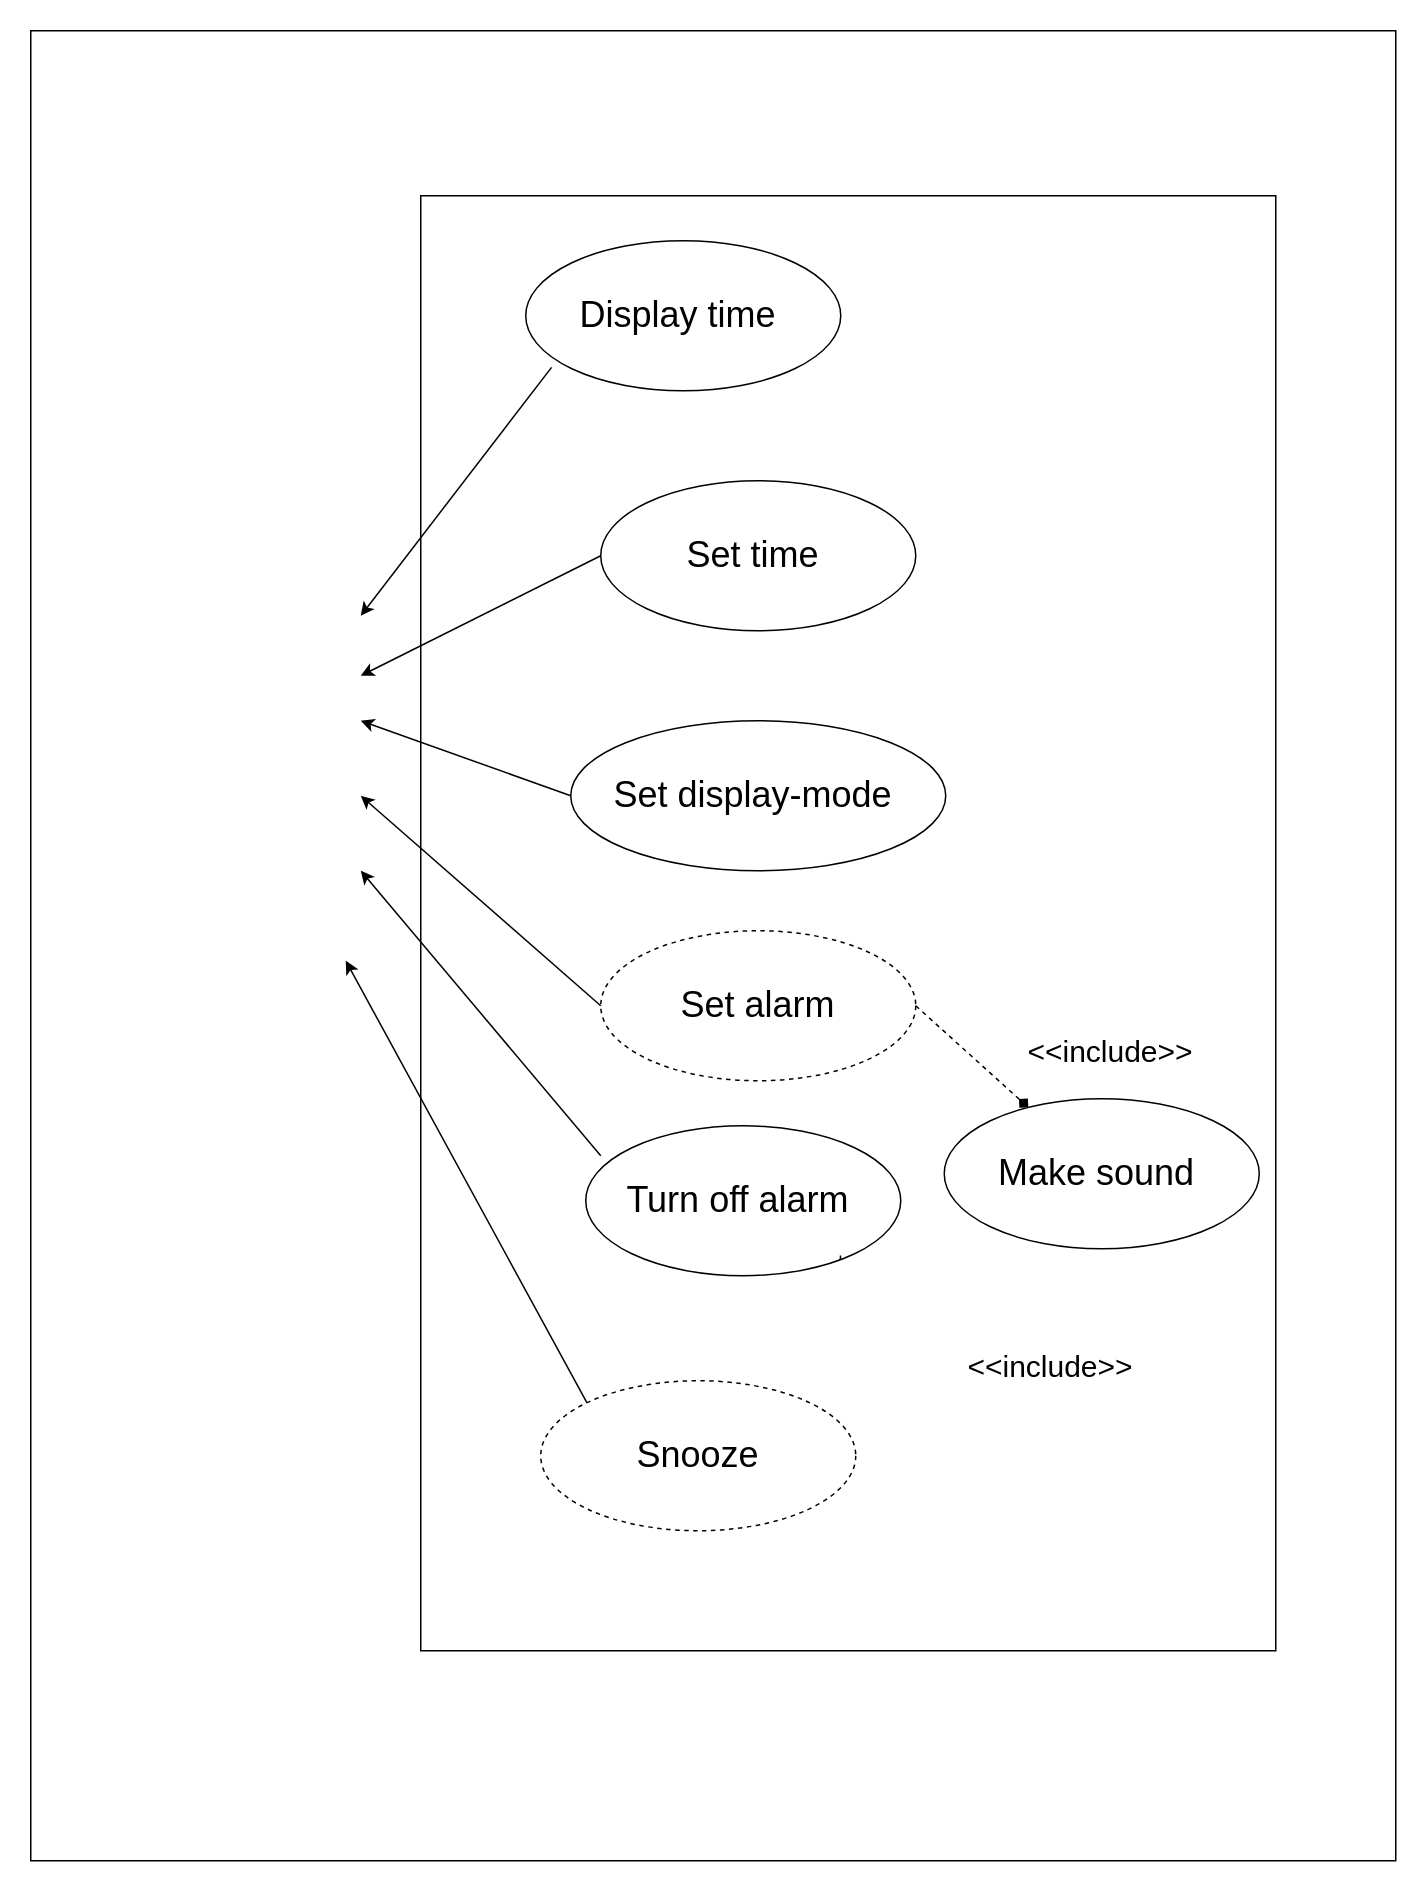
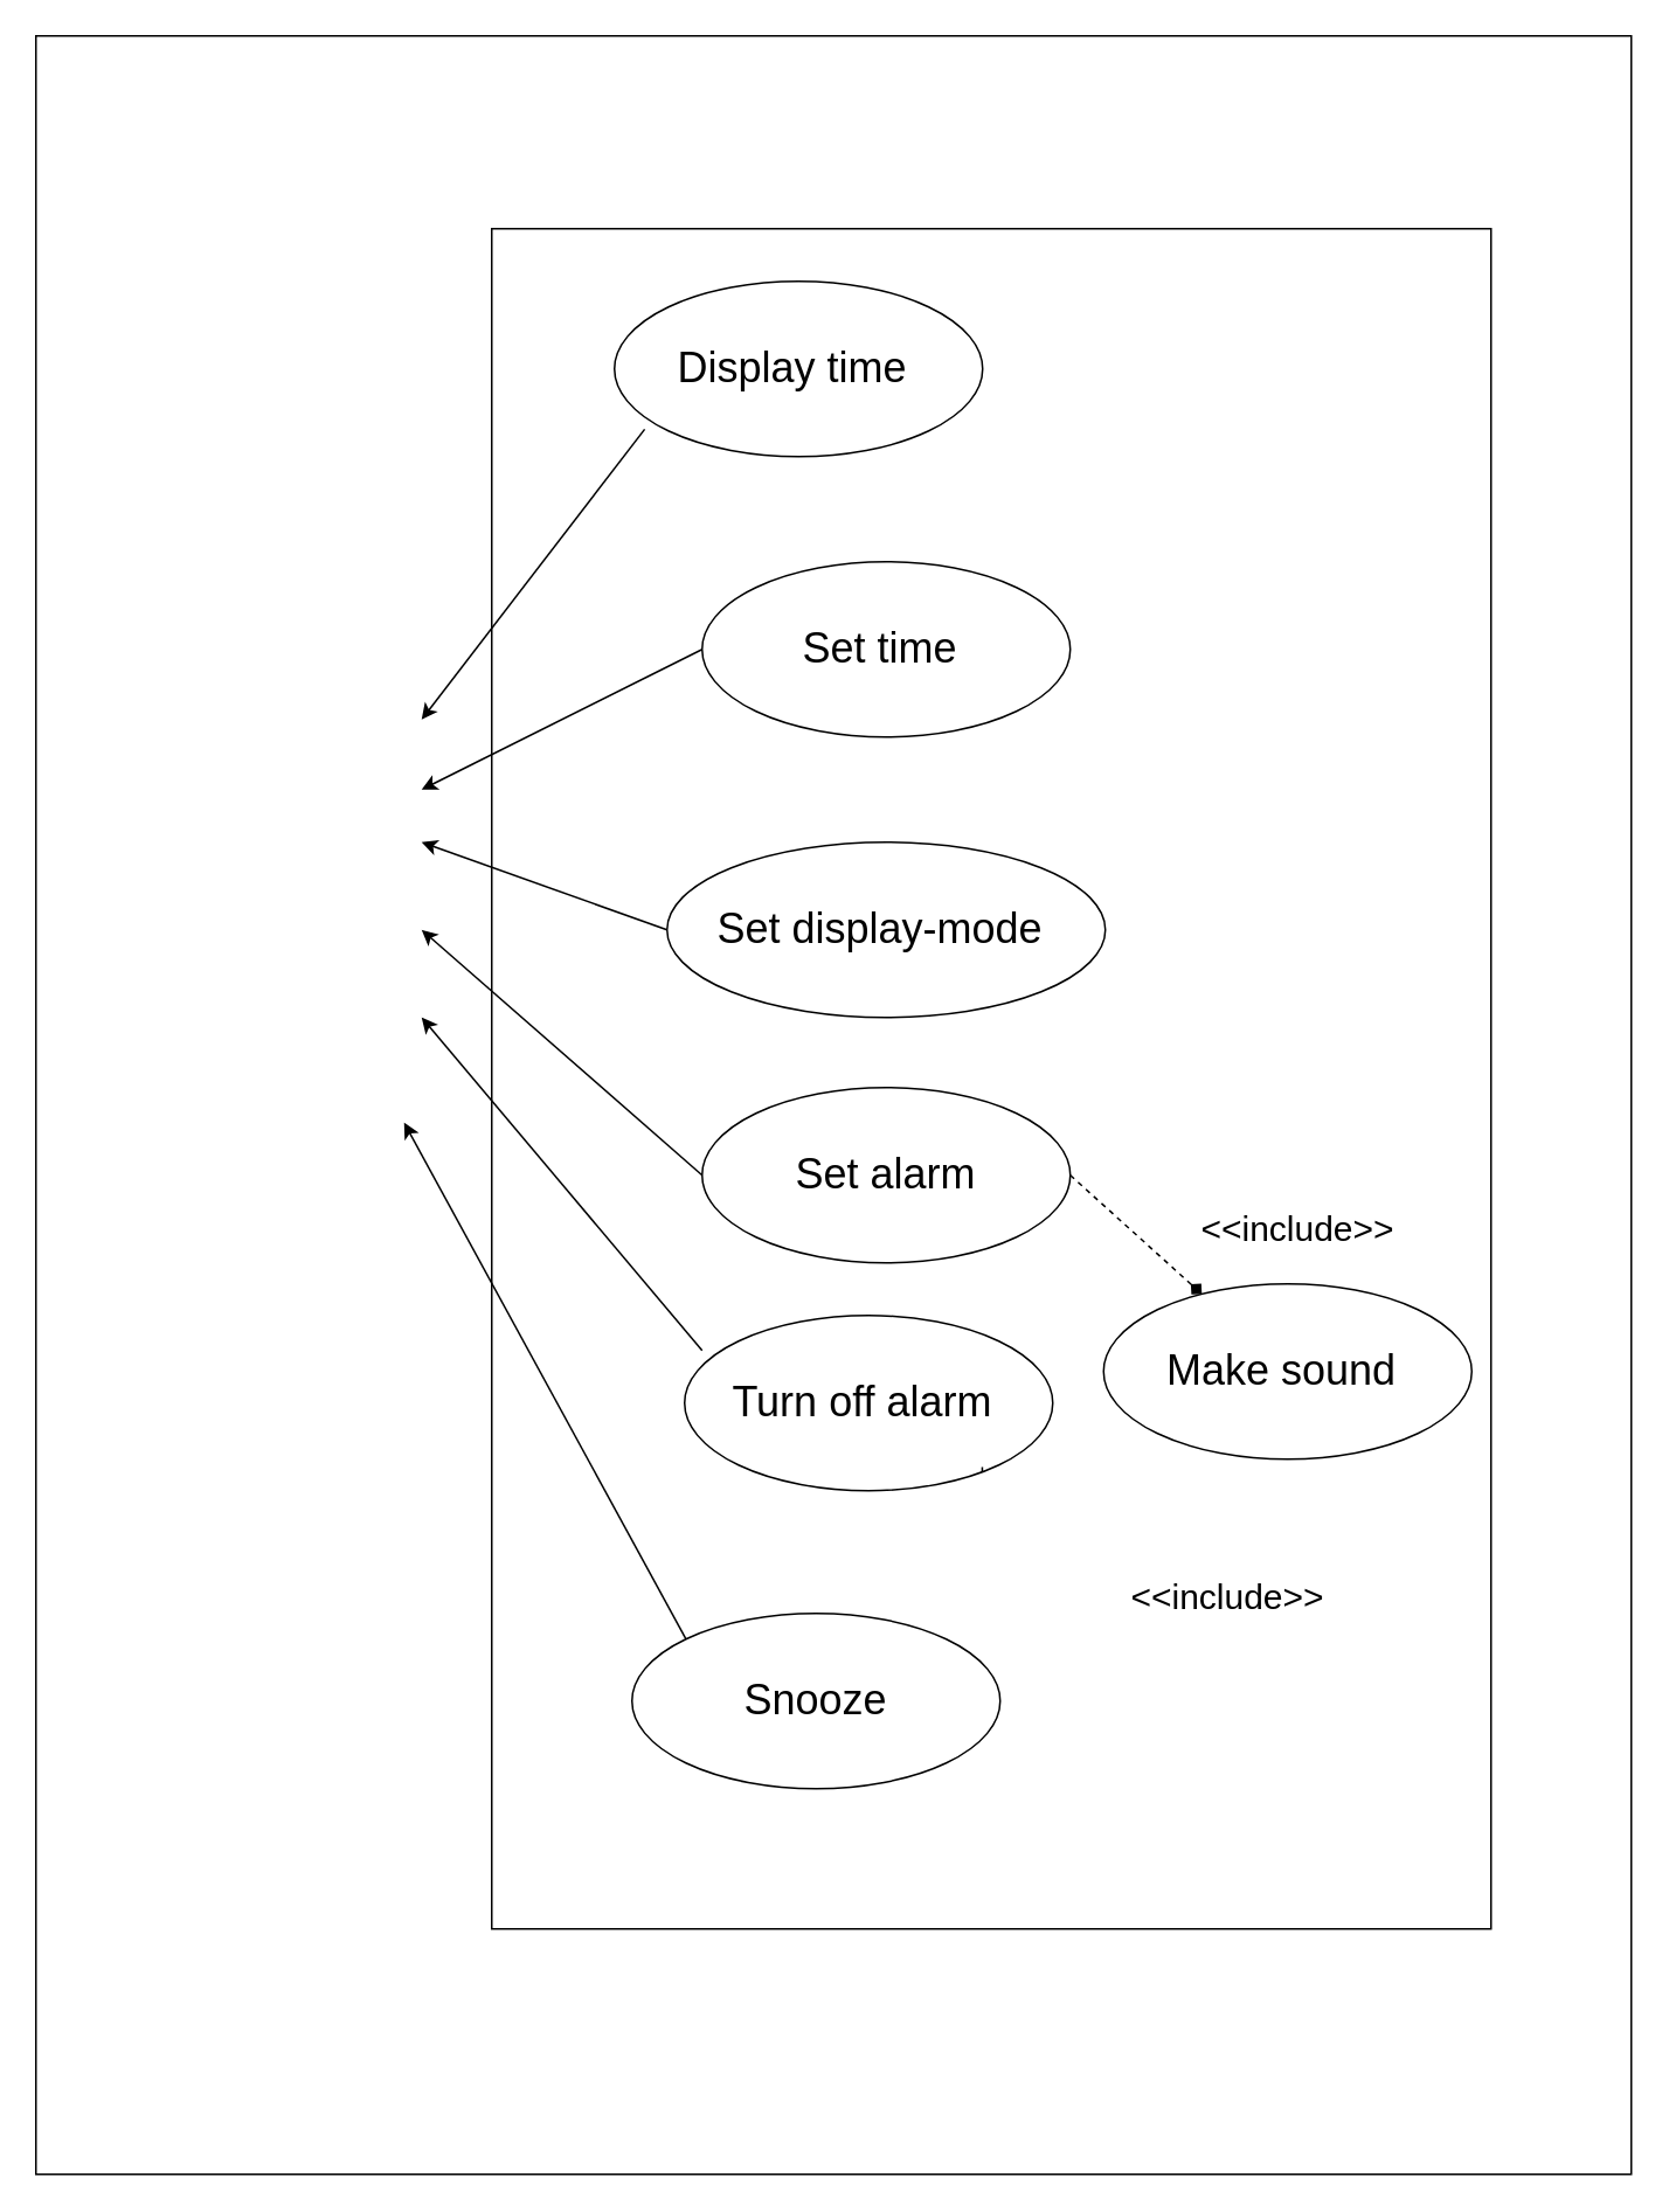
- <mxCell id="8" value="&lt;div&gt;&lt;font style=&quot;font-size: 24px&quot;&gt;Set alarm&lt;/font&gt;&lt;/div&gt;" style="ellipse;whiteSpace=wrap;html=1;fillColor=none;dashed=1;" vertex="1" parent="1"><mxGeometry x="400" y="620" width="210" height="100" as="geometry" /></mxCell>
+ <mxCell id="8" value="&lt;div&gt;&lt;font style=&quot;font-size: 24px&quot;&gt;Set alarm&lt;/font&gt;&lt;/div&gt;" style="ellipse;whiteSpace=wrap;html=1;fillColor=none;" vertex="1" parent="1"><mxGeometry x="400" y="620" width="210" height="100" as="geometry" /></mxCell>
- <mxCell id="14" value="&lt;div&gt;&lt;font style=&quot;font-size: 24px&quot;&gt;Snooze&lt;/font&gt;&lt;/div&gt;" style="ellipse;whiteSpace=wrap;html=1;fillColor=none;dashed=1;" vertex="1" parent="1"><mxGeometry x="360" y="920" width="210" height="100" as="geometry" /></mxCell>
+ <mxCell id="14" value="&lt;div&gt;&lt;font style=&quot;font-size: 24px&quot;&gt;Snooze&lt;/font&gt;&lt;/div&gt;" style="ellipse;whiteSpace=wrap;html=1;fillColor=none;" vertex="1" parent="1"><mxGeometry x="360" y="920" width="210" height="100" as="geometry" /></mxCell>
